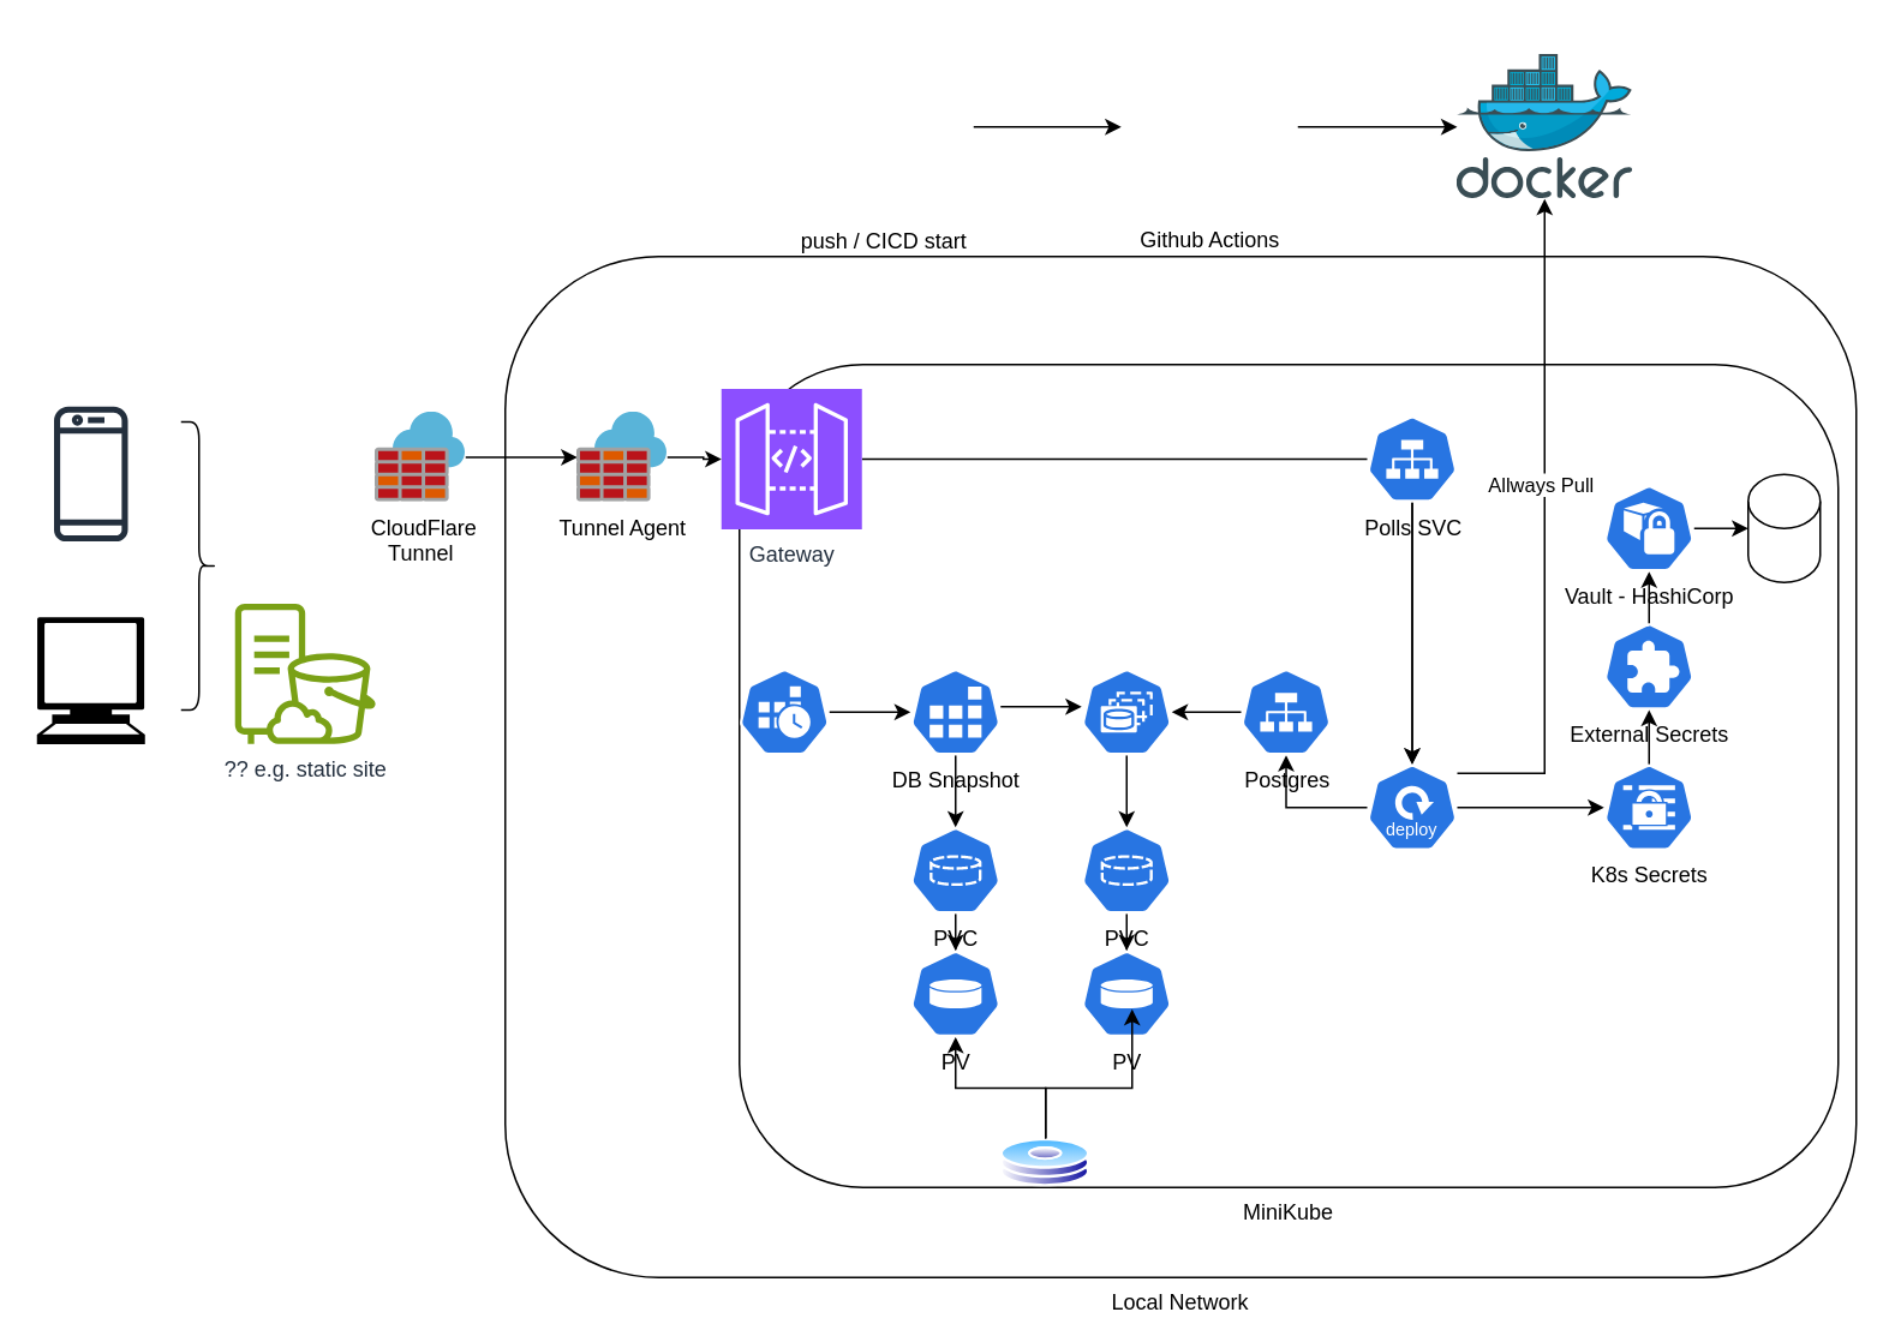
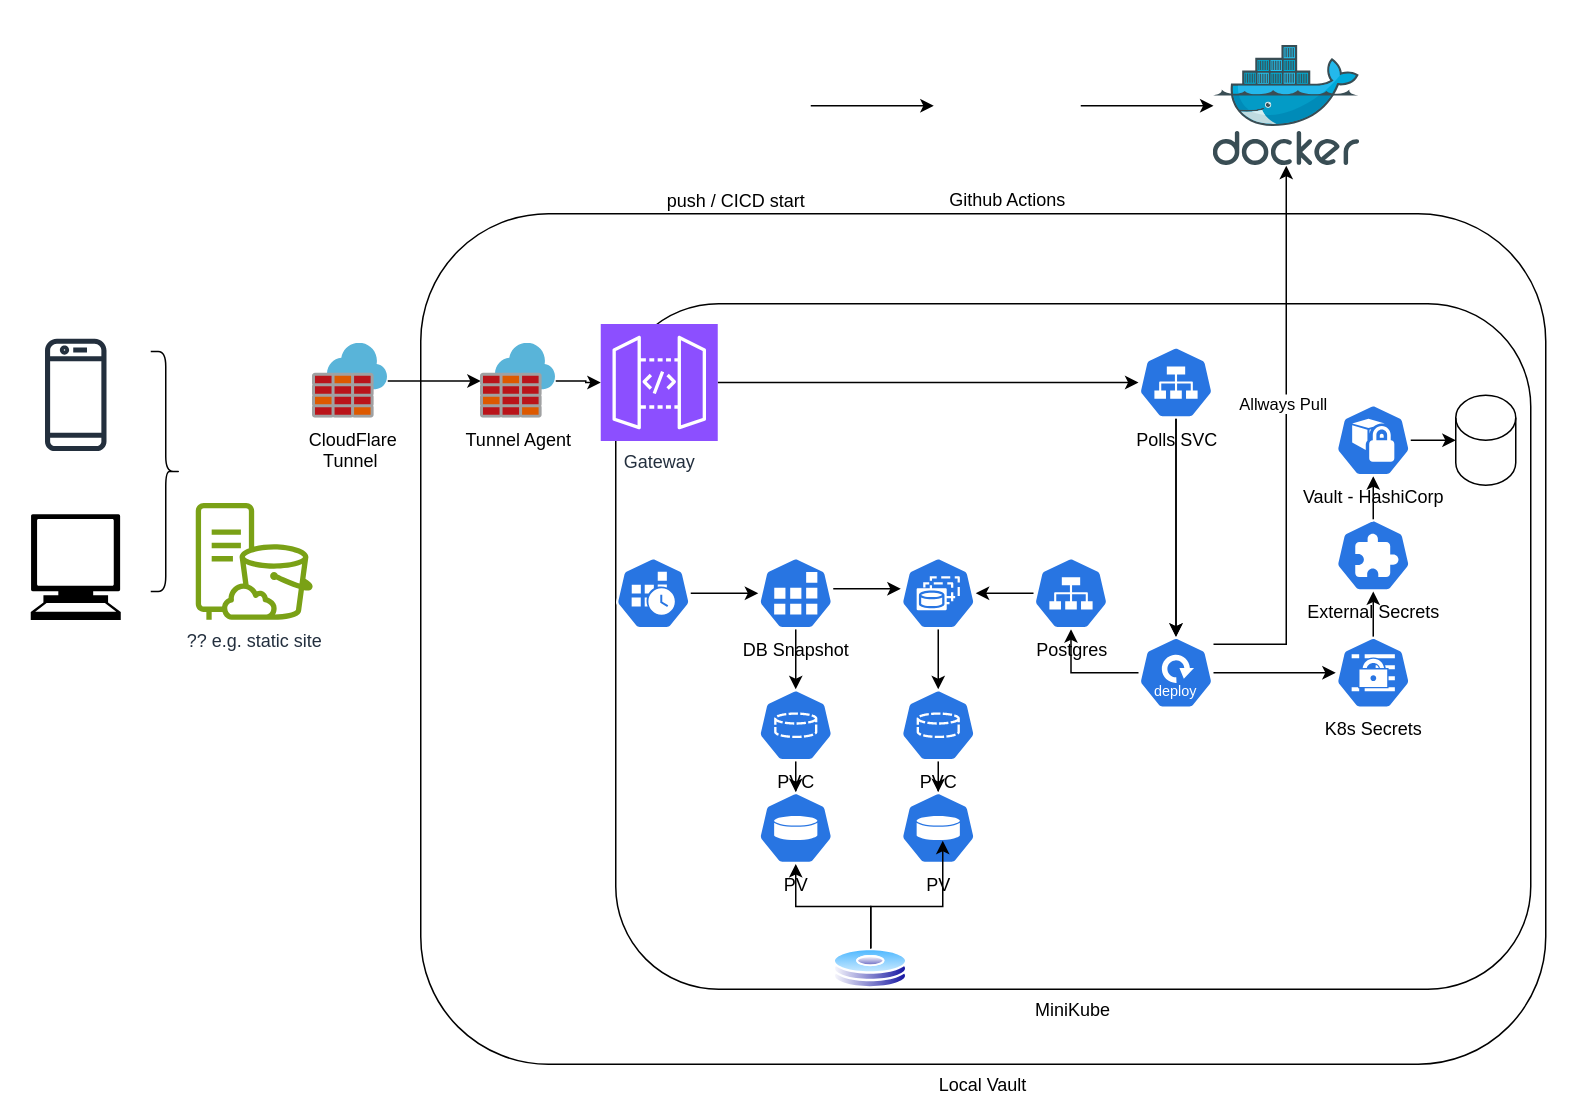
- <mxCell id="8" style="edgeStyle=orthogonalEdgeStyle;rounded=0;orthogonalLoop=1;jettySize=auto;html=1;endArrow=none;" edge="1" parent="1" source="9" target="47"><mxGeometry relative="1" as="geometry" /></mxCell>
+ <mxCell id="8" style="edgeStyle=orthogonalEdgeStyle;rounded=0;orthogonalLoop=1;jettySize=auto;html=1;" edge="1" parent="1" source="9" target="47"><mxGeometry relative="1" as="geometry" /></mxCell>
- <mxCell id="2" value="Local Network" style="rounded=1;whiteSpace=wrap;html=1;fillColor=none;labelPosition=center;verticalLabelPosition=bottom;align=center;verticalAlign=top;" vertex="1" parent="1"><mxGeometry x="280" y="141.95" width="750" height="567.05" as="geometry" /></mxCell>
+ <mxCell id="2" value="Local Vault" style="rounded=1;whiteSpace=wrap;html=1;fillColor=none;labelPosition=center;verticalLabelPosition=bottom;align=center;verticalAlign=top;" vertex="1" parent="1"><mxGeometry x="280" y="141.95" width="750" height="567.05" as="geometry" /></mxCell>
